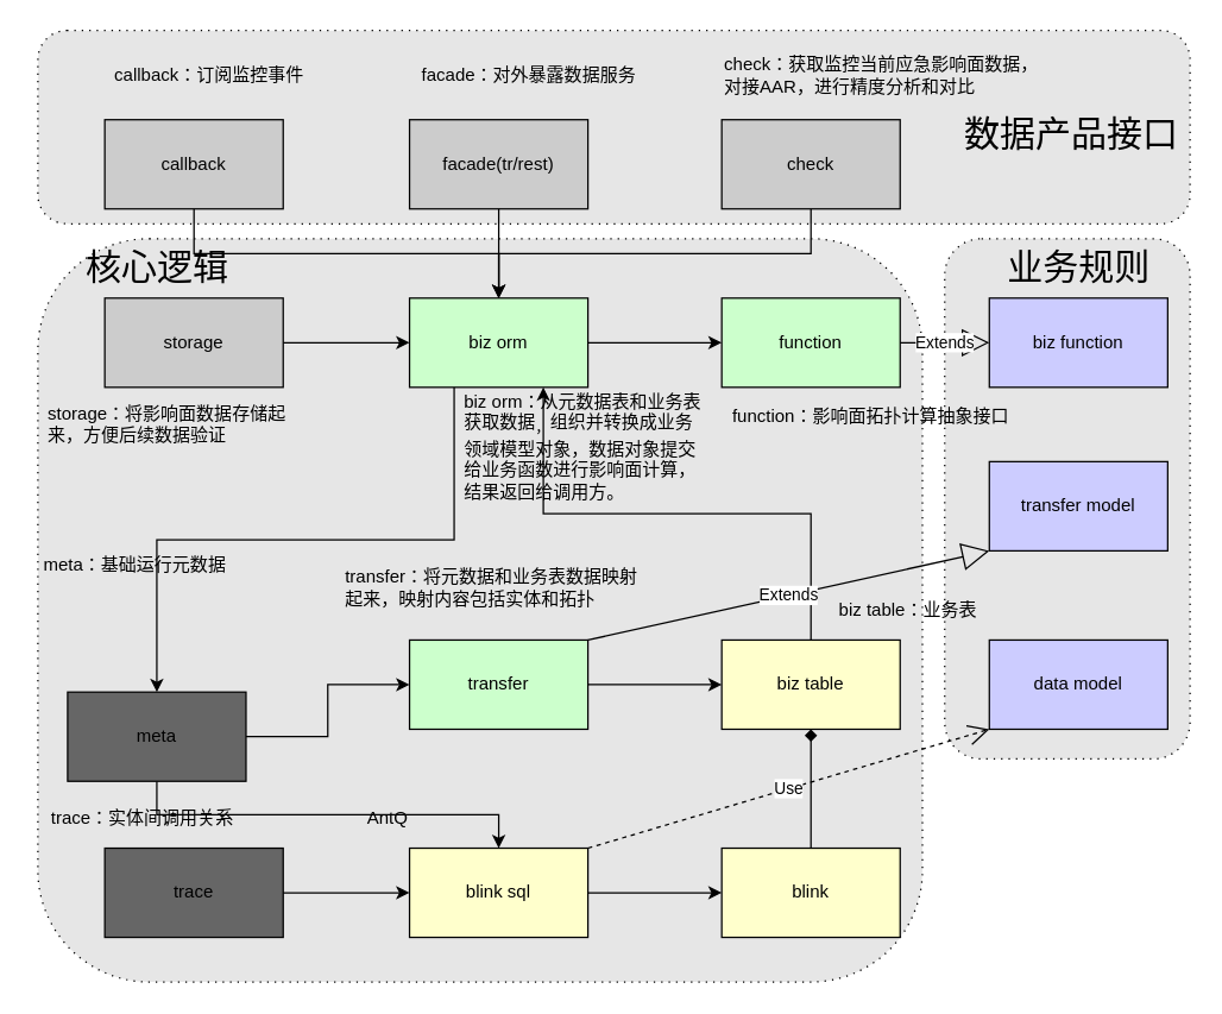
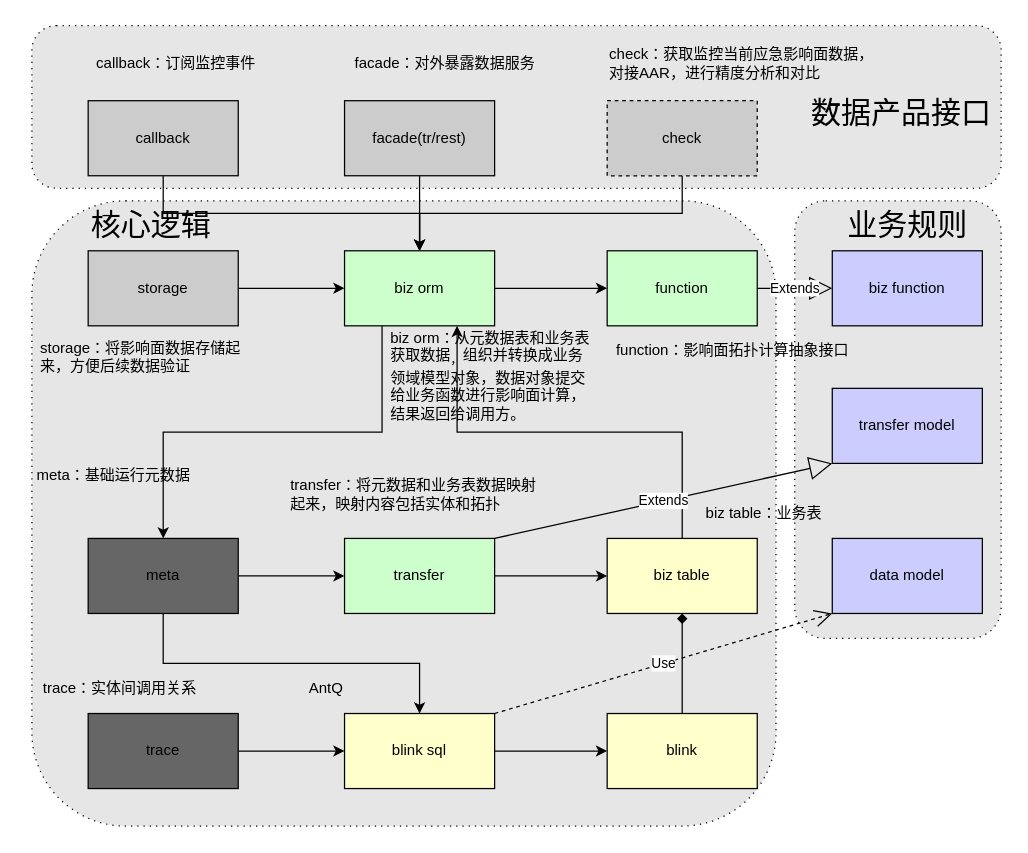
- <mxCell id="23" value="check" style="rounded=0;whiteSpace=wrap;html=1;fillColor=#CCCCCC;" parent="1" vertex="1"><mxGeometry x="485" y="80" width="120" height="60" as="geometry" /></mxCell>
+ <mxCell id="23" value="check" style="rounded=0;whiteSpace=wrap;html=1;fillColor=#CCCCCC;dashed=1;" parent="1" vertex="1"><mxGeometry x="485" y="80" width="120" height="60" as="geometry" /></mxCell>
- <mxCell id="49" value="&lt;font style=&quot;font-size: 24px&quot;&gt;核心逻辑&lt;/font&gt;" style="text;html=1;align=center;verticalAlign=middle;resizable=0;points=[];autosize=1;" vertex="1" parent="1"><mxGeometry x="50" y="170" width="110" height="20" as="geometry" /></mxCell>
+ <mxCell id="49" value="&lt;font style=&quot;font-size: 24px&quot;&gt;核心逻辑&lt;/font&gt;" style="text;html=1;align=center;verticalAlign=middle;resizable=0;points=[];autosize=1;" vertex="1" parent="1"><mxGeometry x="65" y="170" width="110" height="20" as="geometry" /></mxCell>
- <mxCell id="7" value="meta" style="rounded=0;whiteSpace=wrap;html=1;fillColor=#666666;" parent="1" vertex="1"><mxGeometry x="45" y="465" width="120" height="60" as="geometry" /></mxCell>
+ <mxCell id="7" value="meta" style="rounded=0;whiteSpace=wrap;html=1;fillColor=#666666;" parent="1" vertex="1"><mxGeometry x="70" y="430" width="120" height="60" as="geometry" /></mxCell>
